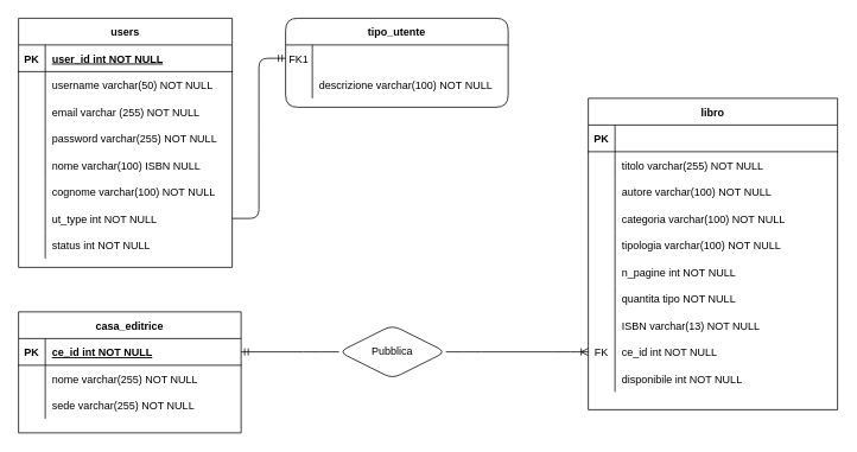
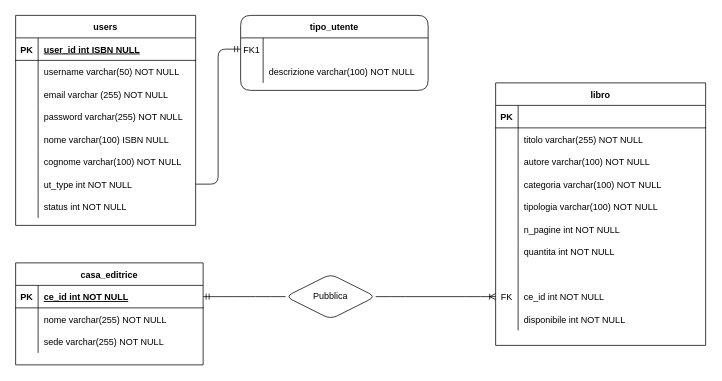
- <mxCell id="51" value="user_id int NOT NULL" style="shape=partialRectangle;connectable=0;fillColor=none;top=0;left=0;bottom=0;right=0;align=left;spacingLeft=6;fontStyle=5;overflow=hidden;" vertex="1" parent="49"><mxGeometry x="30" width="210" height="30" as="geometry" /></mxCell>
+ <mxCell id="51" value="user_id int ISBN NULL" style="shape=partialRectangle;connectable=0;fillColor=none;top=0;left=0;bottom=0;right=0;align=left;spacingLeft=6;fontStyle=5;overflow=hidden;" vertex="1" parent="49"><mxGeometry x="30" width="210" height="30" as="geometry" /></mxCell>
- <mxCell id="28" value="quantita tipo NOT NULL" style="shape=partialRectangle;overflow=hidden;connectable=0;fillColor=none;top=0;left=0;bottom=0;right=0;align=left;spacingLeft=6;" vertex="1" parent="26"><mxGeometry x="30" width="250" height="30" as="geometry" /></mxCell>
+ <mxCell id="28" value="quantita int NOT NULL" style="shape=partialRectangle;overflow=hidden;connectable=0;fillColor=none;top=0;left=0;bottom=0;right=0;align=left;spacingLeft=6;" vertex="1" parent="26"><mxGeometry x="30" width="250" height="30" as="geometry" /></mxCell>
- <mxCell id="31" value="ISBN varchar(13) NOT NULL" style="shape=partialRectangle;overflow=hidden;connectable=0;fillColor=none;top=0;left=0;bottom=0;right=0;align=left;spacingLeft=6;" vertex="1" parent="29"><mxGeometry x="30" width="250" height="30" as="geometry" /></mxCell>
